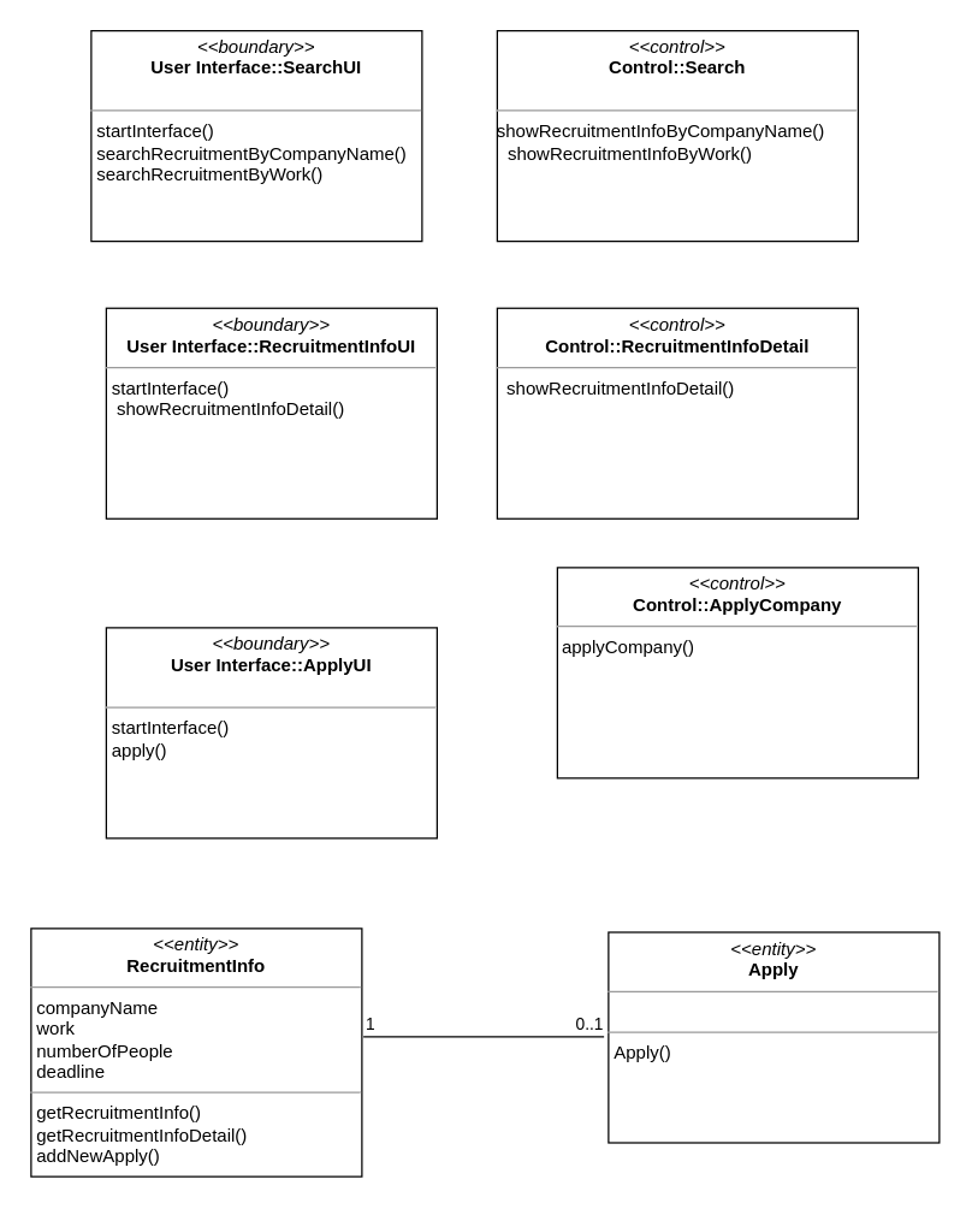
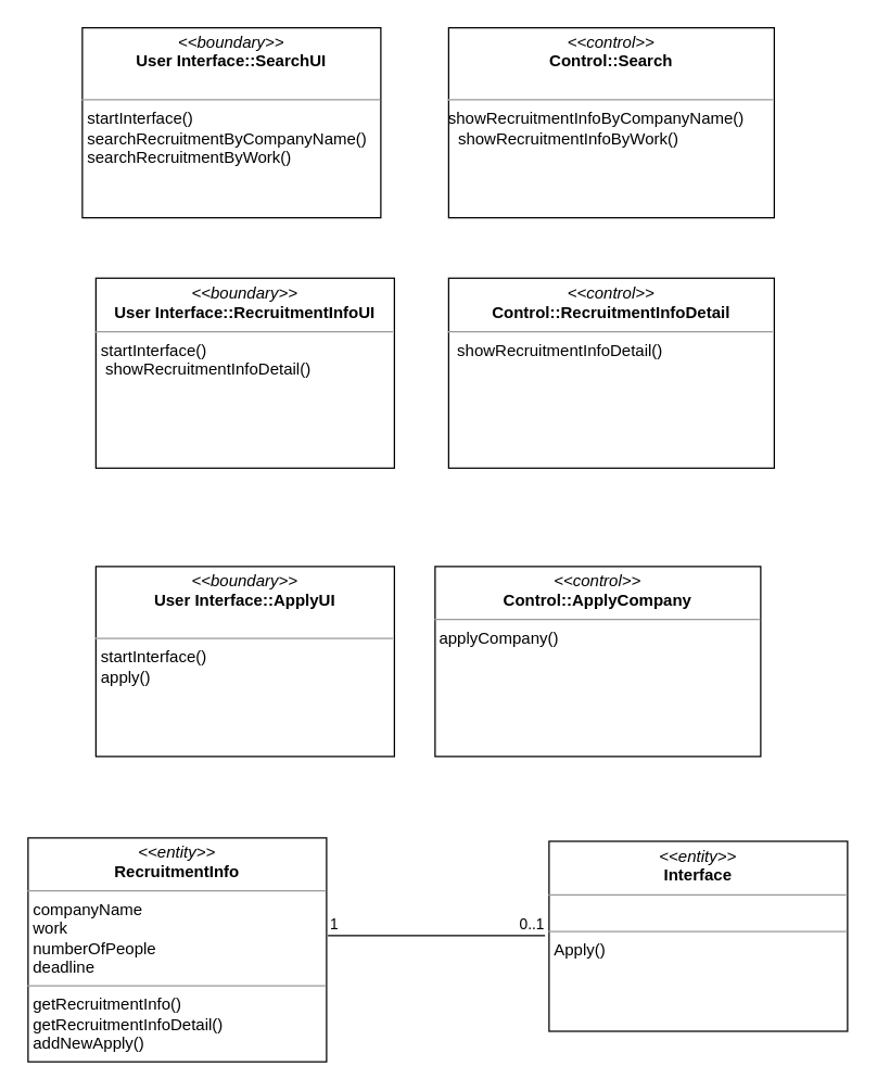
- <mxCell id="7" value="&lt;p style=&quot;margin:0px;margin-top:4px;text-align:center;&quot;&gt;&lt;i&gt;&amp;lt;&amp;lt;control&amp;gt;&amp;gt;&lt;/i&gt;&lt;br&gt;&lt;b&gt;Control::ApplyCompany&lt;/b&gt;&lt;/p&gt;&lt;hr size=&quot;1&quot;&gt;&amp;nbsp;applyCompany()" style="verticalAlign=top;align=left;overflow=fill;fontSize=12;fontFamily=Helvetica;html=1;whiteSpace=wrap;" parent="1" vertex="1"><mxGeometry x="370" y="377" width="240" height="140" as="geometry" /></mxCell>
+ <mxCell id="7" value="&lt;p style=&quot;margin:0px;margin-top:4px;text-align:center;&quot;&gt;&lt;i&gt;&amp;lt;&amp;lt;control&amp;gt;&amp;gt;&lt;/i&gt;&lt;br&gt;&lt;b&gt;Control::ApplyCompany&lt;/b&gt;&lt;/p&gt;&lt;hr size=&quot;1&quot;&gt;&amp;nbsp;applyCompany()" style="verticalAlign=top;align=left;overflow=fill;fontSize=12;fontFamily=Helvetica;html=1;whiteSpace=wrap;" parent="1" vertex="1"><mxGeometry x="320" y="417" width="240" height="140" as="geometry" /></mxCell>
- <mxCell id="9" value="&lt;p style=&quot;margin:0px;margin-top:4px;text-align:center;&quot;&gt;&lt;i&gt;&amp;lt;&amp;lt;entity&amp;gt;&amp;gt;&lt;/i&gt;&lt;br&gt;&lt;b&gt;Apply&lt;/b&gt;&lt;/p&gt;&lt;hr style=&quot;border-color: var(--border-color);&quot; size=&quot;1&quot;&gt;&lt;p style=&quot;border-color: var(--border-color); margin: 0px 0px 0px 4px;&quot;&gt;&lt;br&gt;&lt;/p&gt;&lt;hr size=&quot;1&quot;&gt;&lt;p style=&quot;margin:0px;margin-left:4px;&quot;&gt;Apply()&lt;br&gt;&lt;/p&gt;" style="verticalAlign=top;align=left;overflow=fill;fontSize=12;fontFamily=Helvetica;html=1;whiteSpace=wrap;" parent="1" vertex="1"><mxGeometry x="404" y="619.5" width="220" height="140" as="geometry" /></mxCell>
+ <mxCell id="9" value="&lt;p style=&quot;margin:0px;margin-top:4px;text-align:center;&quot;&gt;&lt;i&gt;&amp;lt;&amp;lt;entity&amp;gt;&amp;gt;&lt;/i&gt;&lt;br&gt;&lt;b&gt;Interface&lt;/b&gt;&lt;/p&gt;&lt;hr style=&quot;border-color: var(--border-color);&quot; size=&quot;1&quot;&gt;&lt;p style=&quot;border-color: var(--border-color); margin: 0px 0px 0px 4px;&quot;&gt;&lt;br&gt;&lt;/p&gt;&lt;hr size=&quot;1&quot;&gt;&lt;p style=&quot;margin:0px;margin-left:4px;&quot;&gt;Apply()&lt;br&gt;&lt;/p&gt;" style="verticalAlign=top;align=left;overflow=fill;fontSize=12;fontFamily=Helvetica;html=1;whiteSpace=wrap;" parent="1" vertex="1"><mxGeometry x="404" y="619.5" width="220" height="140" as="geometry" /></mxCell>
